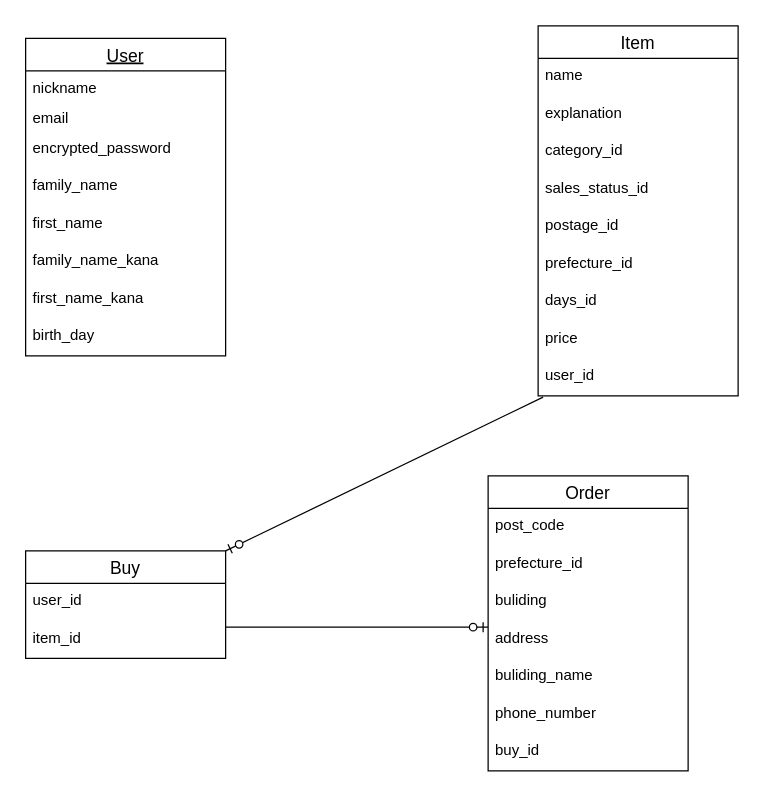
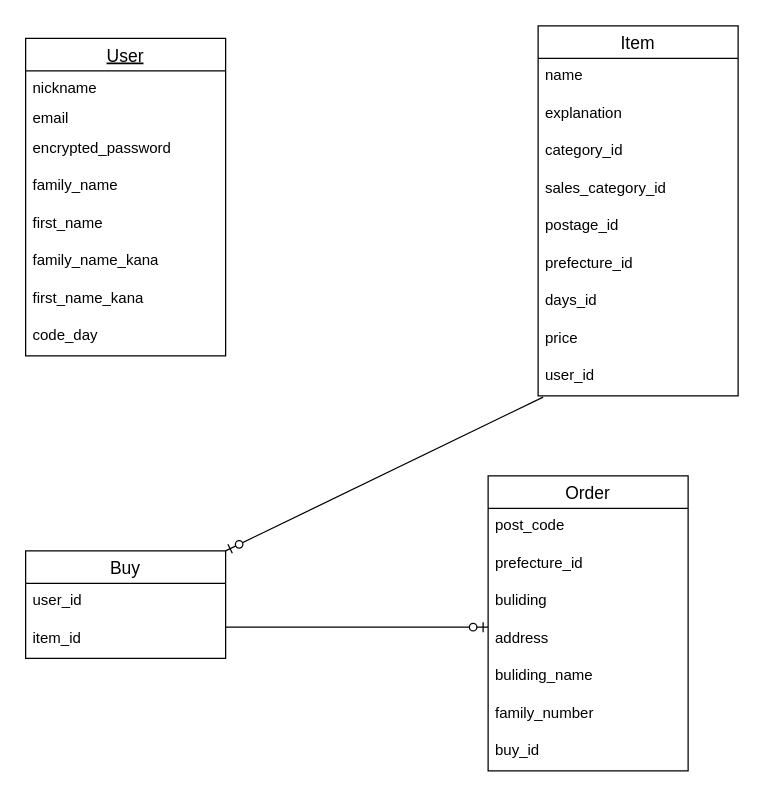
- <mxCell id="15" value="sales_status_id" style="text;strokeColor=none;fillColor=none;spacingLeft=4;spacingRight=4;overflow=hidden;rotatable=0;points=[[0,0.5],[1,0.5]];portConstraint=eastwest;fontSize=12;labelBackgroundColor=default;labelBorderColor=none;" vertex="1" parent="11"><mxGeometry y="116" width="160" height="30" as="geometry" /></mxCell>
+ <mxCell id="15" value="sales_category_id" style="text;strokeColor=none;fillColor=none;spacingLeft=4;spacingRight=4;overflow=hidden;rotatable=0;points=[[0,0.5],[1,0.5]];portConstraint=eastwest;fontSize=12;labelBackgroundColor=default;labelBorderColor=none;" vertex="1" parent="11"><mxGeometry y="116" width="160" height="30" as="geometry" /></mxCell>
- <mxCell id="10" value="birth_day" style="text;strokeColor=none;fillColor=none;spacingLeft=4;spacingRight=4;overflow=hidden;rotatable=0;points=[[0,0.5],[1,0.5]];portConstraint=eastwest;fontSize=12;" vertex="1" parent="2"><mxGeometry y="224" width="160" height="30" as="geometry" /></mxCell>
+ <mxCell id="10" value="code_day" style="text;strokeColor=none;fillColor=none;spacingLeft=4;spacingRight=4;overflow=hidden;rotatable=0;points=[[0,0.5],[1,0.5]];portConstraint=eastwest;fontSize=12;" vertex="1" parent="2"><mxGeometry y="224" width="160" height="30" as="geometry" /></mxCell>
- <mxCell id="31" value="phone_number" style="text;strokeColor=none;fillColor=none;spacingLeft=4;spacingRight=4;overflow=hidden;rotatable=0;points=[[0,0.5],[1,0.5]];portConstraint=eastwest;fontSize=12;labelBackgroundColor=default;labelBorderColor=none;" vertex="1" parent="25"><mxGeometry y="176" width="160" height="30" as="geometry" /></mxCell>
+ <mxCell id="31" value="family_number" style="text;strokeColor=none;fillColor=none;spacingLeft=4;spacingRight=4;overflow=hidden;rotatable=0;points=[[0,0.5],[1,0.5]];portConstraint=eastwest;fontSize=12;labelBackgroundColor=default;labelBorderColor=none;" vertex="1" parent="25"><mxGeometry y="176" width="160" height="30" as="geometry" /></mxCell>
